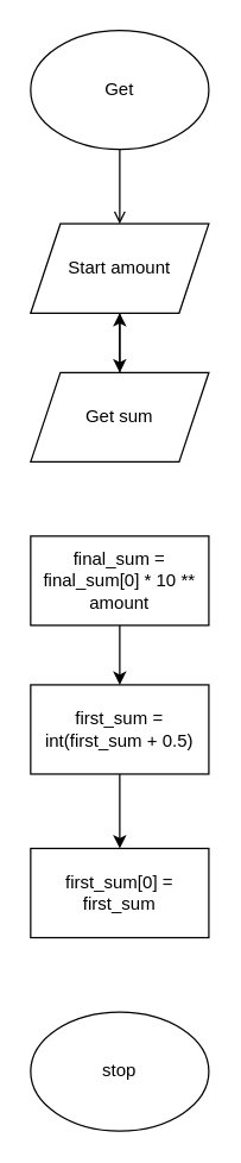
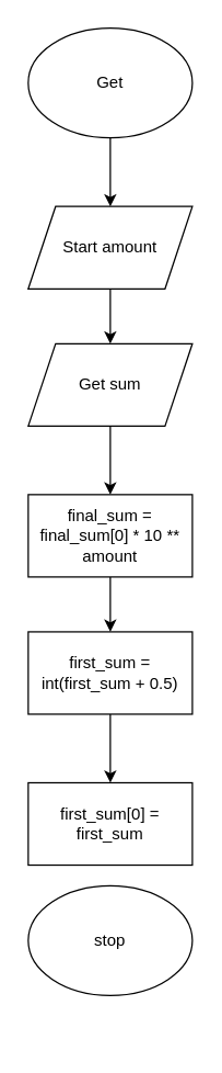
- <mxCell id="2" style="edgeStyle=none;html=1;endArrow=open;" parent="1" source="3" target="5" edge="1"><mxGeometry relative="1" as="geometry"><mxPoint x="80" y="140" as="targetPoint" /></mxGeometry></mxCell>
+ <mxCell id="2" style="edgeStyle=none;html=1;" parent="1" source="3" target="5" edge="1"><mxGeometry relative="1" as="geometry"><mxPoint x="80" y="140" as="targetPoint" /></mxGeometry></mxCell>
- <mxCell id="11" style="edgeStyle=none;html=1;" edge="1" parent="1" source="12" target="5"><mxGeometry relative="1" as="geometry" /></mxCell>
+ <mxCell id="11" style="edgeStyle=none;html=1;" edge="1" parent="1" source="12" target="7"><mxGeometry relative="1" as="geometry" /></mxCell>
- <mxCell id="10" value="stop" style="ellipse;whiteSpace=wrap;html=1;" parent="1" vertex="1"><mxGeometry x="20" y="680" width="120" height="80" as="geometry" /></mxCell>
+ <mxCell id="10" value="stop" style="ellipse;whiteSpace=wrap;html=1;" parent="1" vertex="1"><mxGeometry x="20" y="645" width="120" height="80" as="geometry" /></mxCell>
